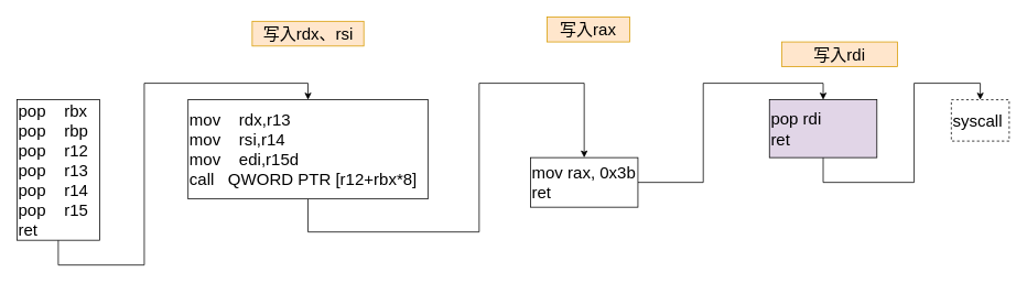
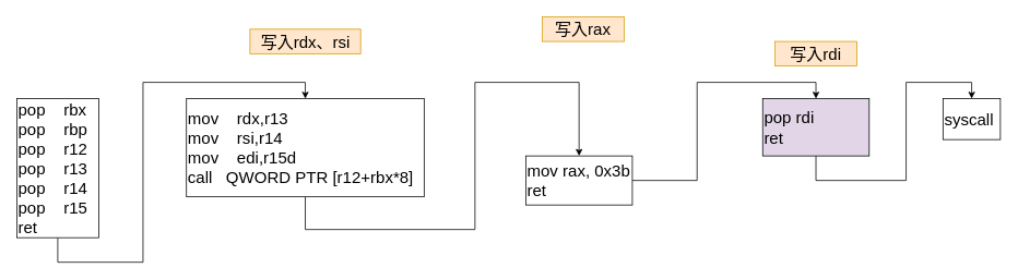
- <mxCell id="6" value="写入rdx、rsi" style="text;html=1;strokeColor=#d79b00;fillColor=#ffe6cc;align=center;verticalAlign=middle;whiteSpace=wrap;rounded=0;fontSize=20;" parent="1" vertex="1"><mxGeometry x="304.5" y="25" width="135" height="30" as="geometry" /></mxCell>
+ <mxCell id="6" value="写入rdx、rsi" style="text;html=1;strokeColor=#d79b00;fillColor=#ffe6cc;align=center;verticalAlign=middle;whiteSpace=wrap;rounded=0;fontSize=20;" parent="1" vertex="1"><mxGeometry x="304.5" y="35" width="135" height="30" as="geometry" /></mxCell>
- <mxCell id="12" value="写入rdi" style="text;html=1;strokeColor=#d79b00;fillColor=#ffe6cc;align=center;verticalAlign=middle;whiteSpace=wrap;rounded=0;fontSize=20;" parent="1" vertex="1"><mxGeometry x="945" y="50" width="140" height="30" as="geometry" /></mxCell>
+ <mxCell id="12" value="写入rdi" style="text;html=1;strokeColor=#d79b00;fillColor=#ffe6cc;align=center;verticalAlign=middle;whiteSpace=wrap;rounded=0;fontSize=20;" parent="1" vertex="1"><mxGeometry x="945" y="50" width="100" height="30" as="geometry" /></mxCell>
- <mxCell id="13" value="syscall" style="rounded=0;whiteSpace=wrap;html=1;fontSize=20;align=left;dashed=1;" parent="1" vertex="1"><mxGeometry x="1150" y="120" width="70" height="50" as="geometry" /></mxCell>
+ <mxCell id="13" value="syscall" style="rounded=0;whiteSpace=wrap;html=1;fontSize=20;align=left;" parent="1" vertex="1"><mxGeometry x="1150" y="120" width="70" height="50" as="geometry" /></mxCell>
